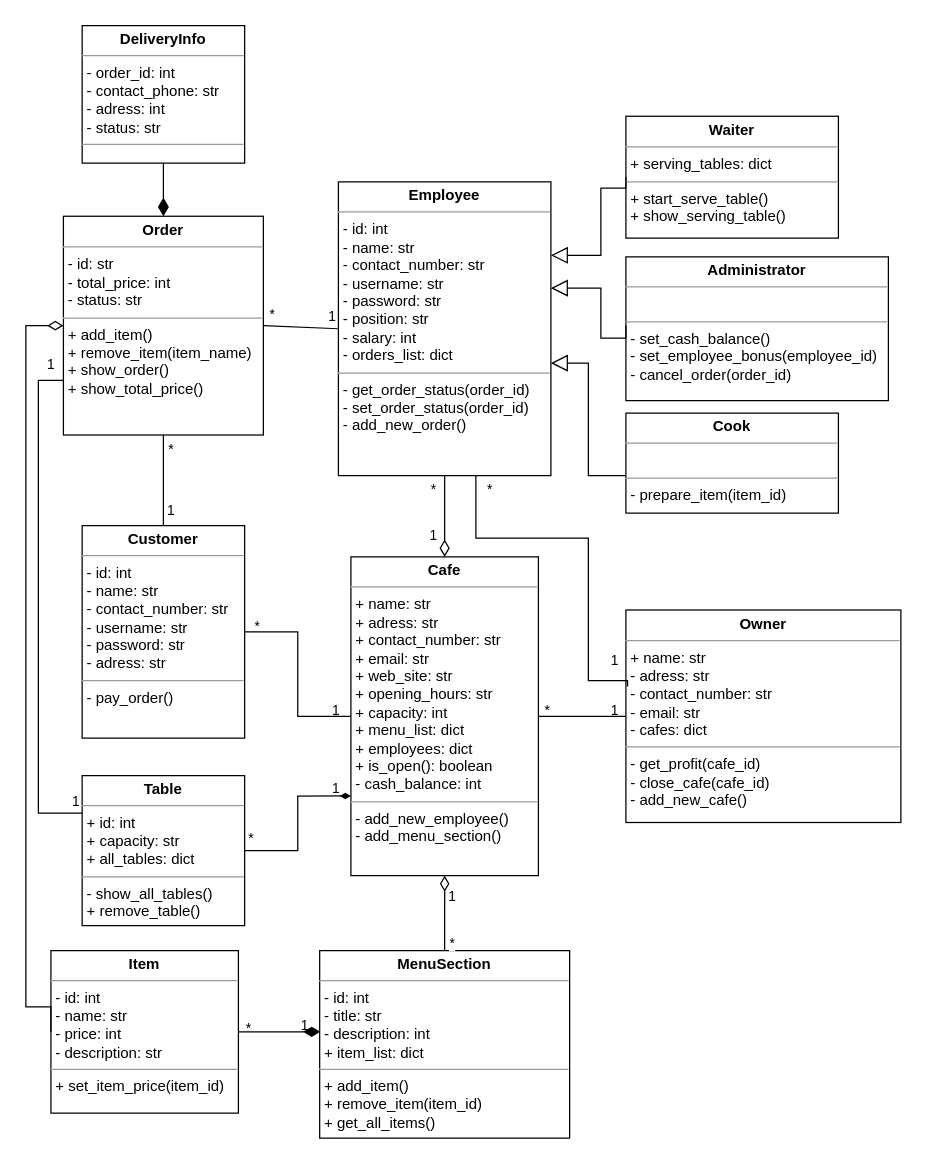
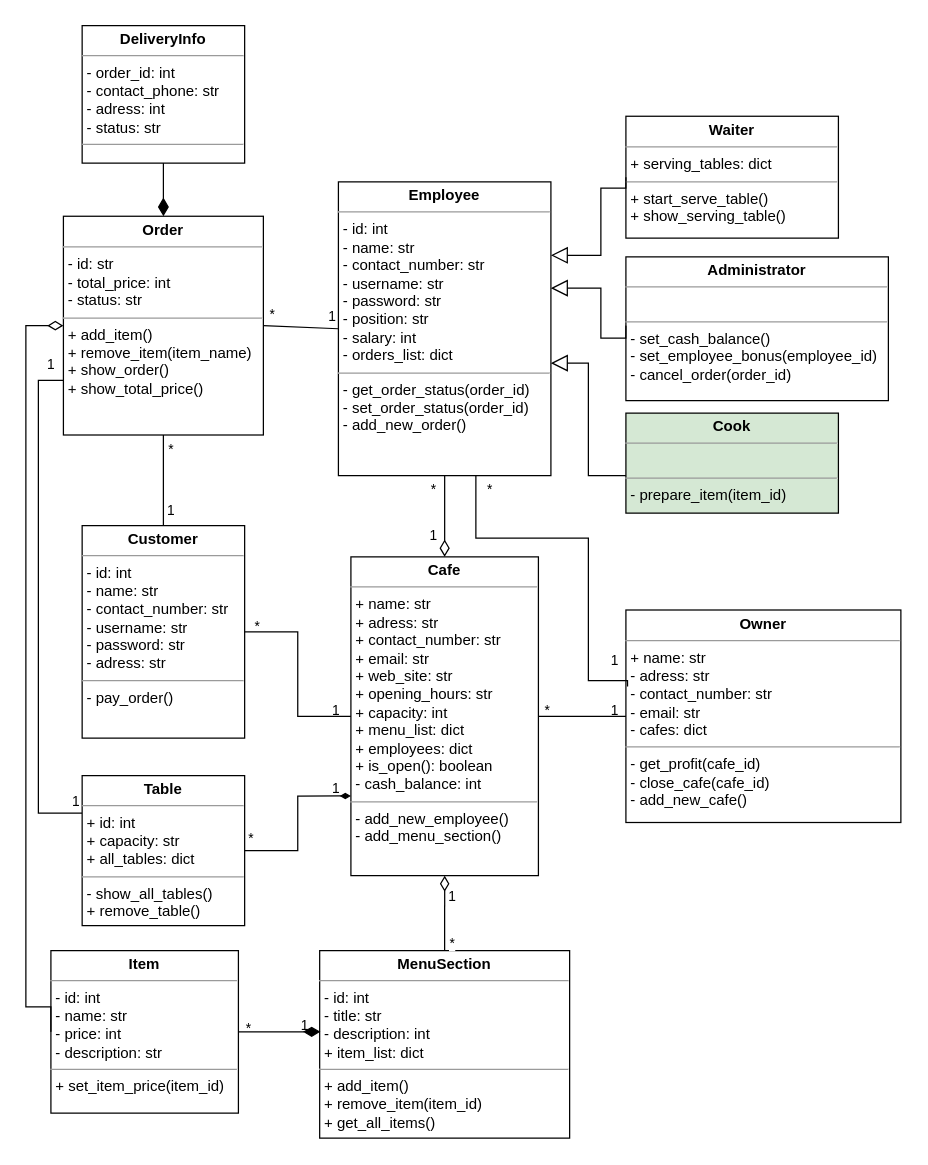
- <mxCell id="26" value="&lt;p style=&quot;margin: 0px ; margin-top: 4px ; text-align: center&quot;&gt;&lt;b&gt;Cook&lt;/b&gt;&lt;/p&gt;&lt;hr size=&quot;1&quot;&gt;&lt;p style=&quot;margin: 0px ; margin-left: 4px&quot;&gt;&lt;br&gt;&lt;/p&gt;&lt;hr size=&quot;1&quot;&gt;&lt;p style=&quot;margin: 0px ; margin-left: 4px&quot;&gt;- prepare_item(item_id)&lt;/p&gt;" style="verticalAlign=top;align=left;overflow=fill;fontSize=12;fontFamily=Helvetica;html=1;rounded=0;shadow=0;comic=0;labelBackgroundColor=none;strokeWidth=1" parent="1" vertex="1"><mxGeometry x="500.03" y="330" width="170" height="80" as="geometry" /></mxCell>
+ <mxCell id="26" value="&lt;p style=&quot;margin: 0px ; margin-top: 4px ; text-align: center&quot;&gt;&lt;b&gt;Cook&lt;/b&gt;&lt;/p&gt;&lt;hr size=&quot;1&quot;&gt;&lt;p style=&quot;margin: 0px ; margin-left: 4px&quot;&gt;&lt;br&gt;&lt;/p&gt;&lt;hr size=&quot;1&quot;&gt;&lt;p style=&quot;margin: 0px ; margin-left: 4px&quot;&gt;- prepare_item(item_id)&lt;/p&gt;" style="verticalAlign=top;align=left;overflow=fill;fontSize=12;fontFamily=Helvetica;html=1;rounded=0;shadow=0;comic=0;labelBackgroundColor=none;strokeWidth=1;fillColor=#d5e8d4;" parent="1" vertex="1"><mxGeometry x="500.03" y="330" width="170" height="80" as="geometry" /></mxCell>
